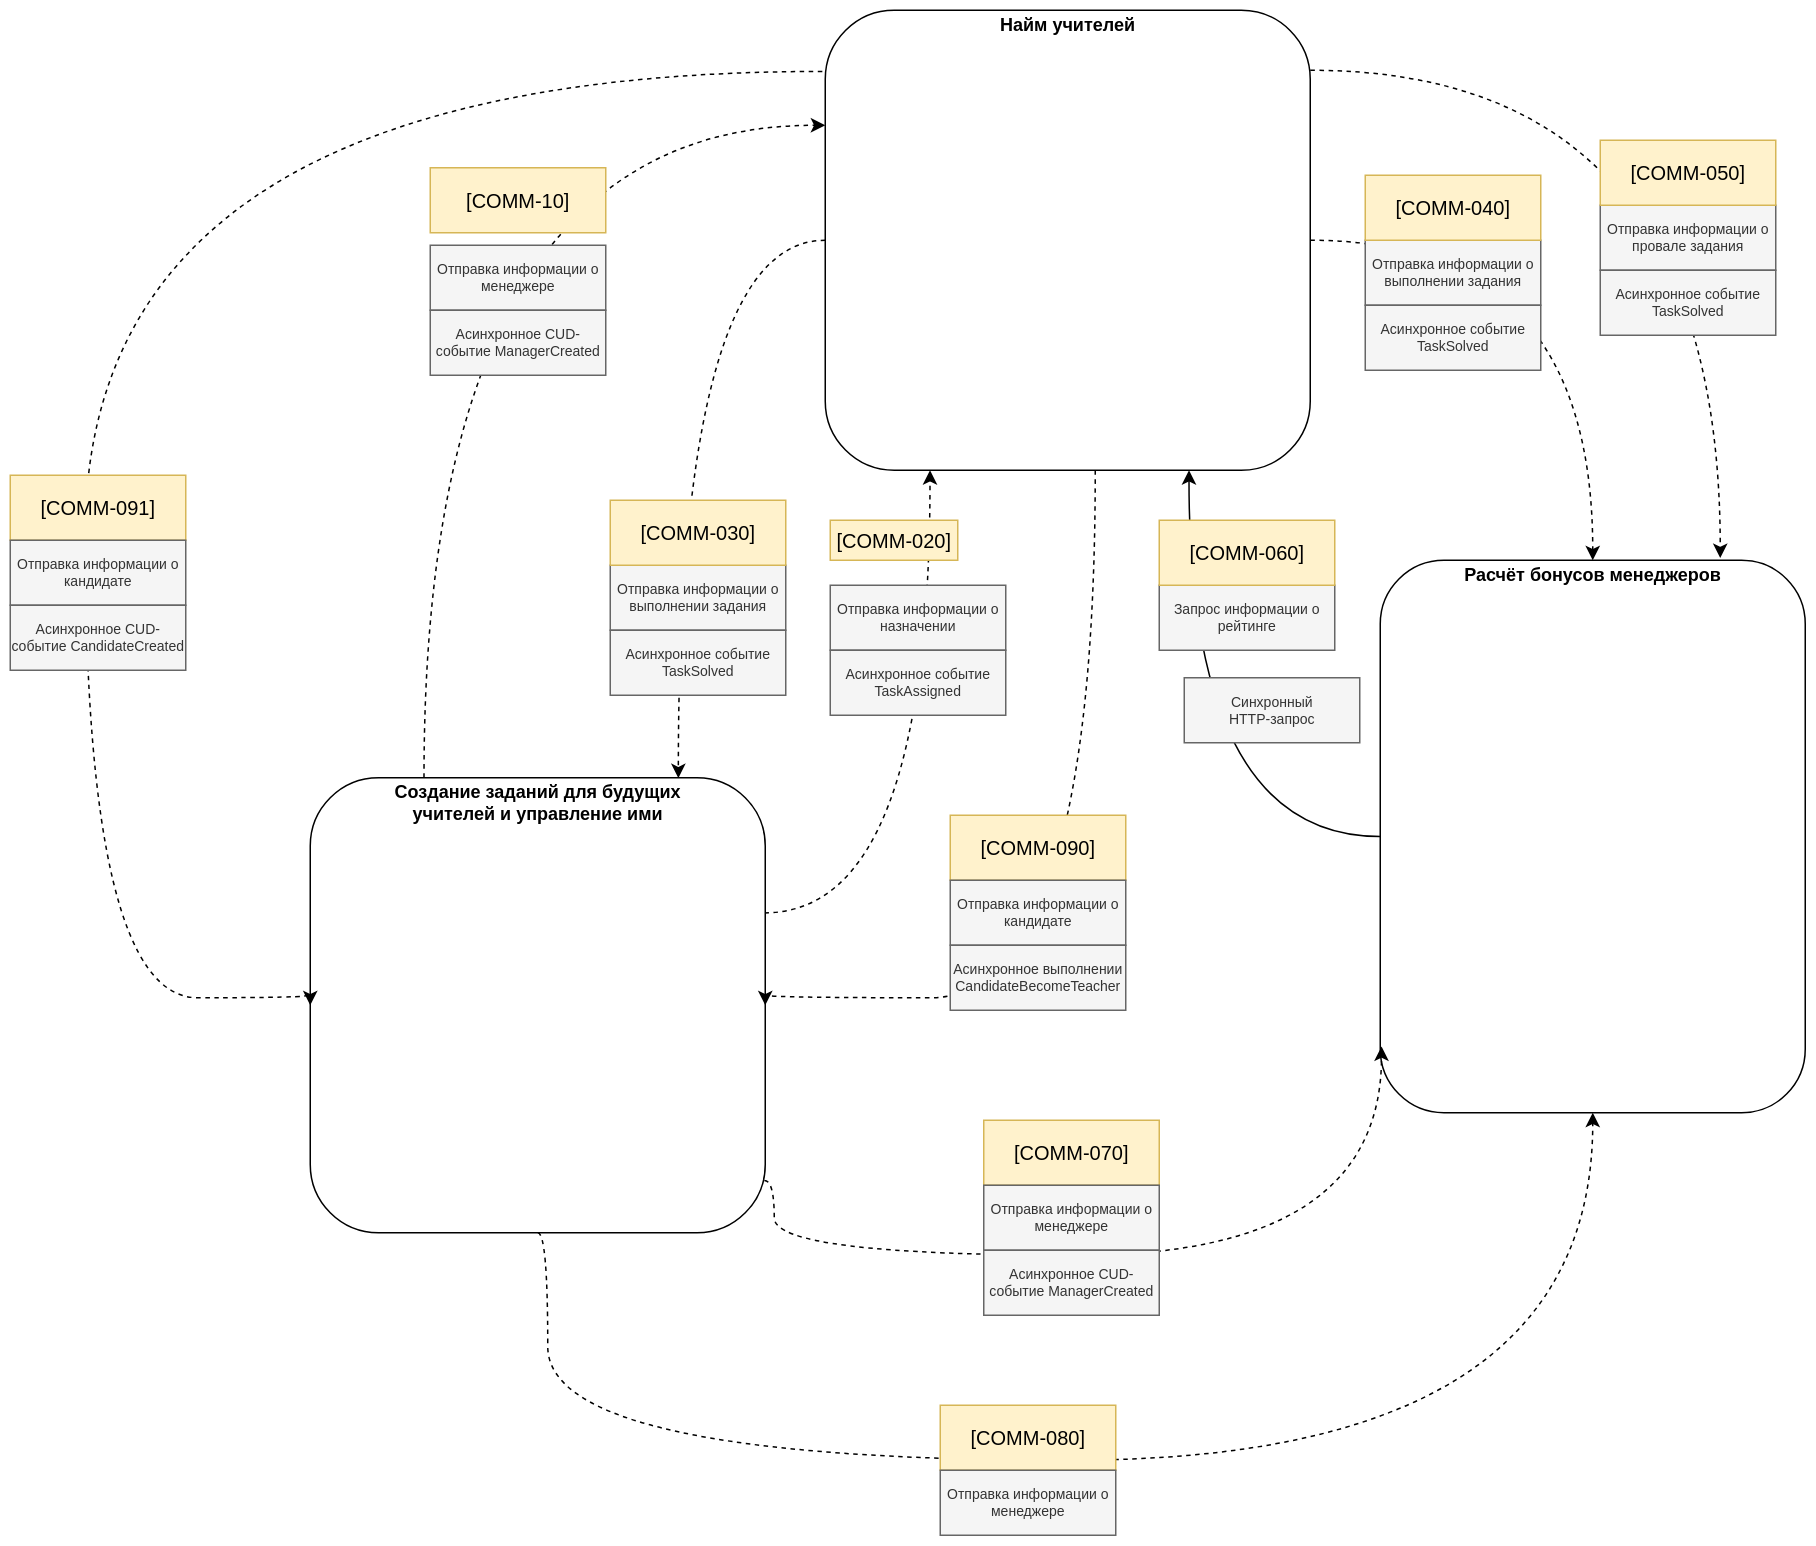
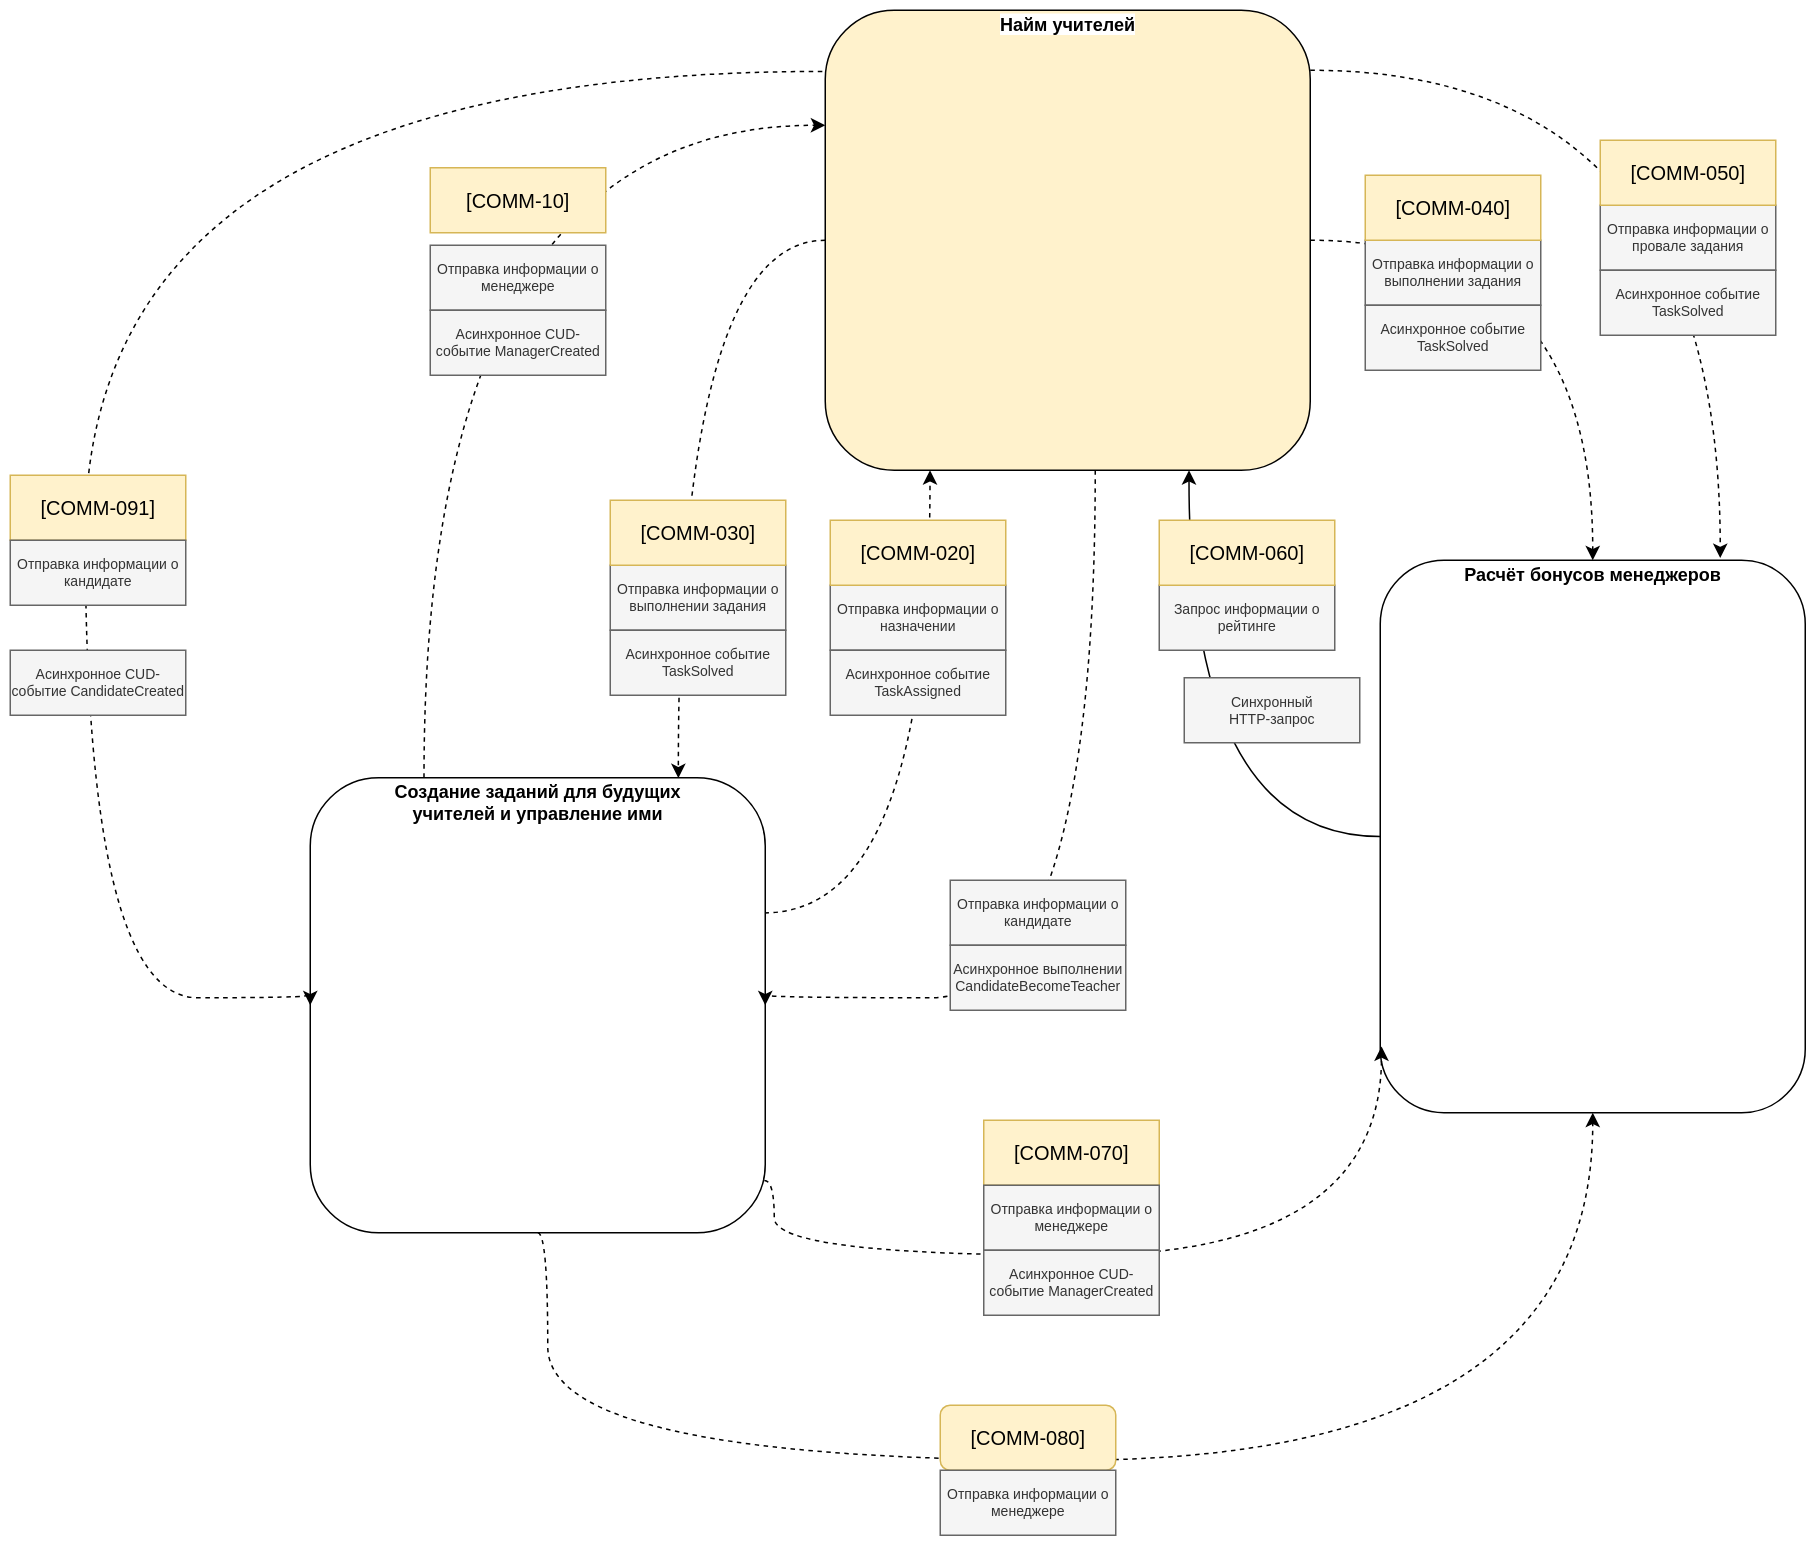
- <mxCell id="10" value="&lt;font style=&quot;font-size: 36px;&quot;&gt;Найм учителей&lt;/font&gt;" style="rounded=1;whiteSpace=wrap;html=1;fontFamily=Helvetica;fontSize=11;fontColor=default;labelBackgroundColor=default;verticalAlign=top;align=center;fontStyle=1;strokeWidth=3;" vertex="1" parent="1"><mxGeometry x="1650" y="20" width="970" height="920" as="geometry" /></mxCell>
+ <mxCell id="10" value="&lt;font style=&quot;font-size: 36px;&quot;&gt;Найм учителей&lt;/font&gt;" style="rounded=1;whiteSpace=wrap;html=1;fontFamily=Helvetica;fontSize=11;fontColor=default;labelBackgroundColor=default;verticalAlign=top;align=center;fontStyle=1;strokeWidth=3;fillColor=#fff2cc;" vertex="1" parent="1"><mxGeometry x="1650" y="20" width="970" height="920" as="geometry" /></mxCell>
- <mxCell id="16" value="[COMM-020]" style="rounded=0;whiteSpace=wrap;html=1;fontFamily=Helvetica;fontSize=40;labelBackgroundColor=none;fillColor=#fff2cc;strokeColor=#d6b656;strokeWidth=3;" vertex="1" parent="1"><mxGeometry x="1660" y="1040" width="255" height="80" as="geometry" /></mxCell>
+ <mxCell id="16" value="[COMM-020]" style="rounded=0;whiteSpace=wrap;html=1;fontFamily=Helvetica;fontSize=40;labelBackgroundColor=none;fillColor=#fff2cc;strokeColor=#d6b656;strokeWidth=3;" vertex="1" parent="1"><mxGeometry x="1660" y="1040" width="351" height="130" as="geometry" /></mxCell>
- <mxCell id="43" value="Асинхронное CUD-событие CandidateCreated" style="rounded=0;whiteSpace=wrap;html=1;fontFamily=Helvetica;fontSize=28;labelBackgroundColor=none;fillColor=#f5f5f5;strokeColor=#666666;fontColor=#333333;strokeWidth=3;" vertex="1" parent="1"><mxGeometry x="20" y="1210" width="351" height="130" as="geometry" /></mxCell>
+ <mxCell id="43" value="Асинхронное CUD-событие CandidateCreated" style="rounded=0;whiteSpace=wrap;html=1;fontFamily=Helvetica;fontSize=28;labelBackgroundColor=none;fillColor=#f5f5f5;strokeColor=#666666;fontColor=#333333;strokeWidth=3;" vertex="1" parent="1"><mxGeometry x="20" y="1300" width="351" height="130" as="geometry" /></mxCell>
- <mxCell id="37" value="[COMM-090]" style="rounded=0;whiteSpace=wrap;html=1;fontFamily=Helvetica;fontSize=40;labelBackgroundColor=none;fillColor=#fff2cc;strokeColor=#d6b656;strokeWidth=3;" vertex="1" parent="1"><mxGeometry x="1900" y="1630" width="351" height="130" as="geometry" /></mxCell>
- <mxCell id="35" value="[COMM-080]" style="rounded=0;whiteSpace=wrap;html=1;fontFamily=Helvetica;fontSize=40;labelBackgroundColor=none;fillColor=#fff2cc;strokeColor=#d6b656;strokeWidth=3;" vertex="1" parent="1"><mxGeometry x="1880" y="2810" width="351" height="130" as="geometry" /></mxCell>
+ <mxCell id="35" value="[COMM-080]" style="whiteSpace=wrap;html=1;fontFamily=Helvetica;fontSize=40;labelBackgroundColor=none;fillColor=#fff2cc;strokeColor=#d6b656;strokeWidth=3;rounded=1;" vertex="1" parent="1"><mxGeometry x="1880" y="2810" width="351" height="130" as="geometry" /></mxCell>
